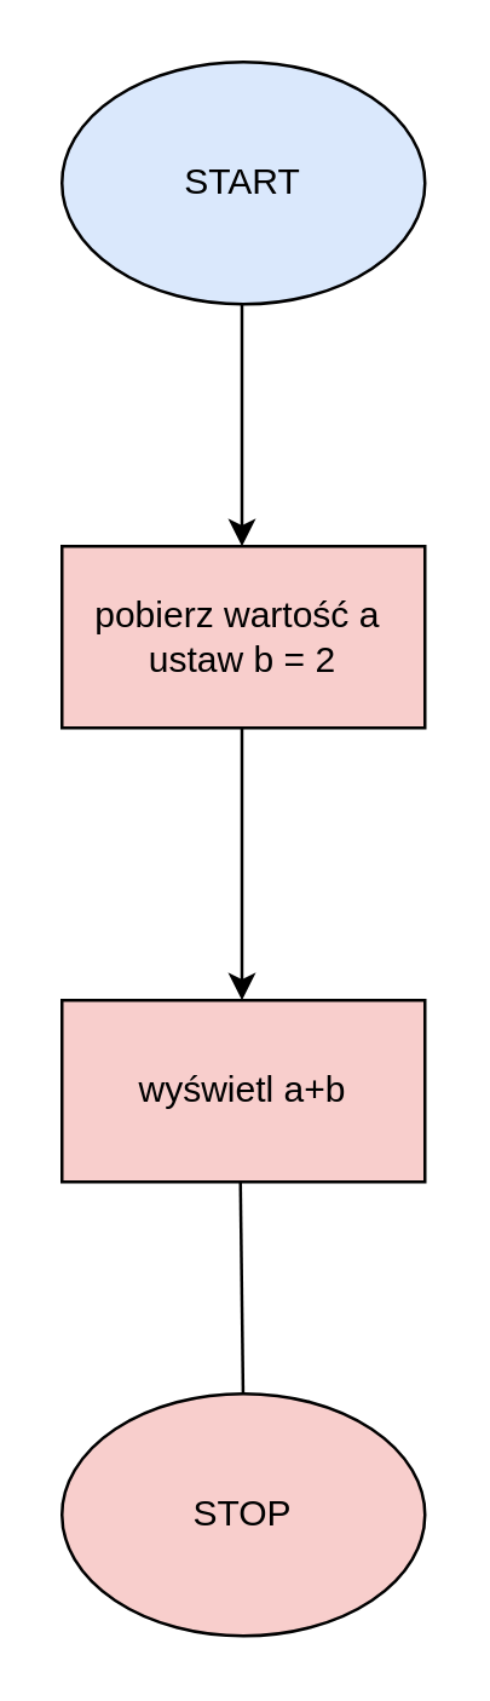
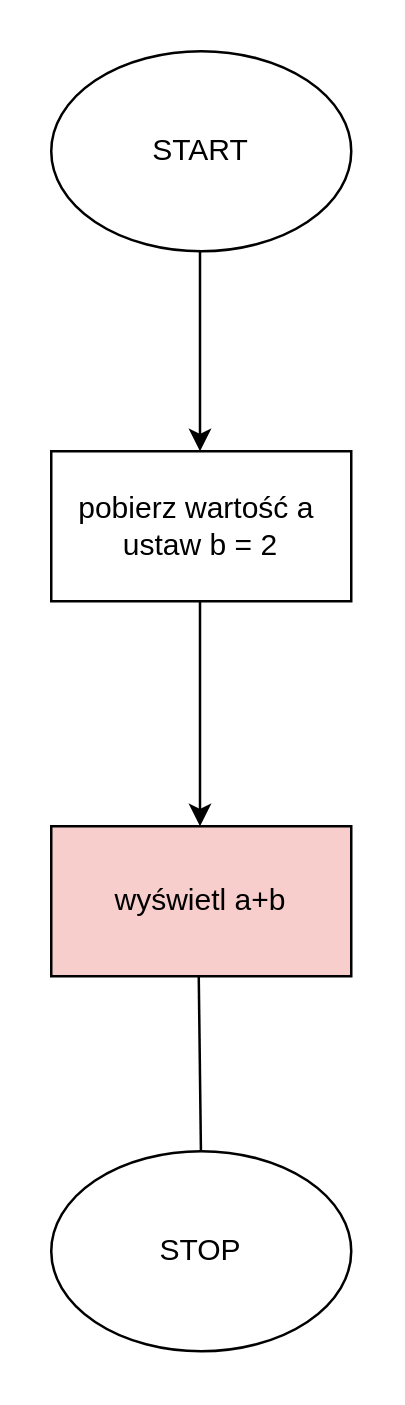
- <mxCell id="2" value="START" style="ellipse;whiteSpace=wrap;html=1;fillColor=#dae8fc;" parent="1" vertex="1"><mxGeometry x="20" y="20" width="120" height="80" as="geometry" /></mxCell>
+ <mxCell id="2" value="START" style="ellipse;whiteSpace=wrap;html=1;" parent="1" vertex="1"><mxGeometry x="20" y="20" width="120" height="80" as="geometry" /></mxCell>
- <mxCell id="4" value="pobierz wartość a&amp;nbsp;&lt;br&gt;ustaw b = 2" style="rounded=0;whiteSpace=wrap;html=1;fillColor=#f8cecc;" parent="1" vertex="1"><mxGeometry x="20" y="180" width="120" height="60" as="geometry" /></mxCell>
+ <mxCell id="4" value="pobierz wartość a&amp;nbsp;&lt;br&gt;ustaw b = 2" style="rounded=0;whiteSpace=wrap;html=1;" parent="1" vertex="1"><mxGeometry x="20" y="180" width="120" height="60" as="geometry" /></mxCell>
- <mxCell id="8" value="STOP" style="ellipse;whiteSpace=wrap;html=1;fillColor=#f8cecc;" parent="1" vertex="1"><mxGeometry x="20" y="460" width="120" height="80" as="geometry" /></mxCell>
+ <mxCell id="8" value="STOP" style="ellipse;whiteSpace=wrap;html=1;" parent="1" vertex="1"><mxGeometry x="20" y="460" width="120" height="80" as="geometry" /></mxCell>
